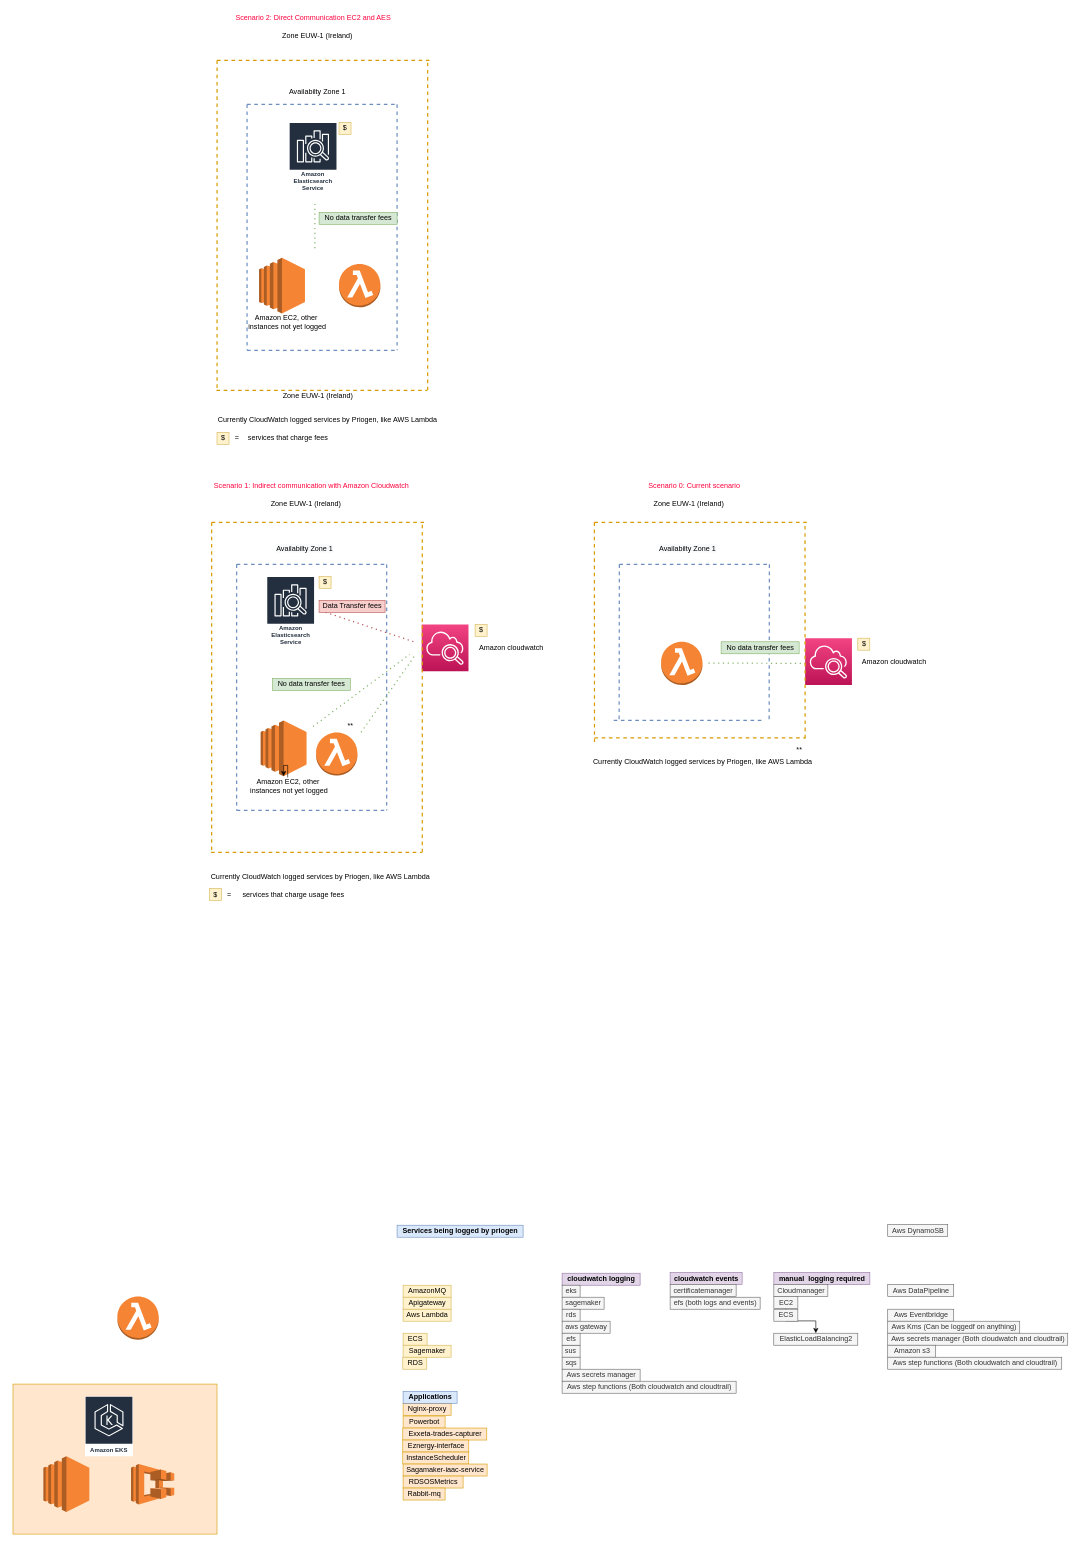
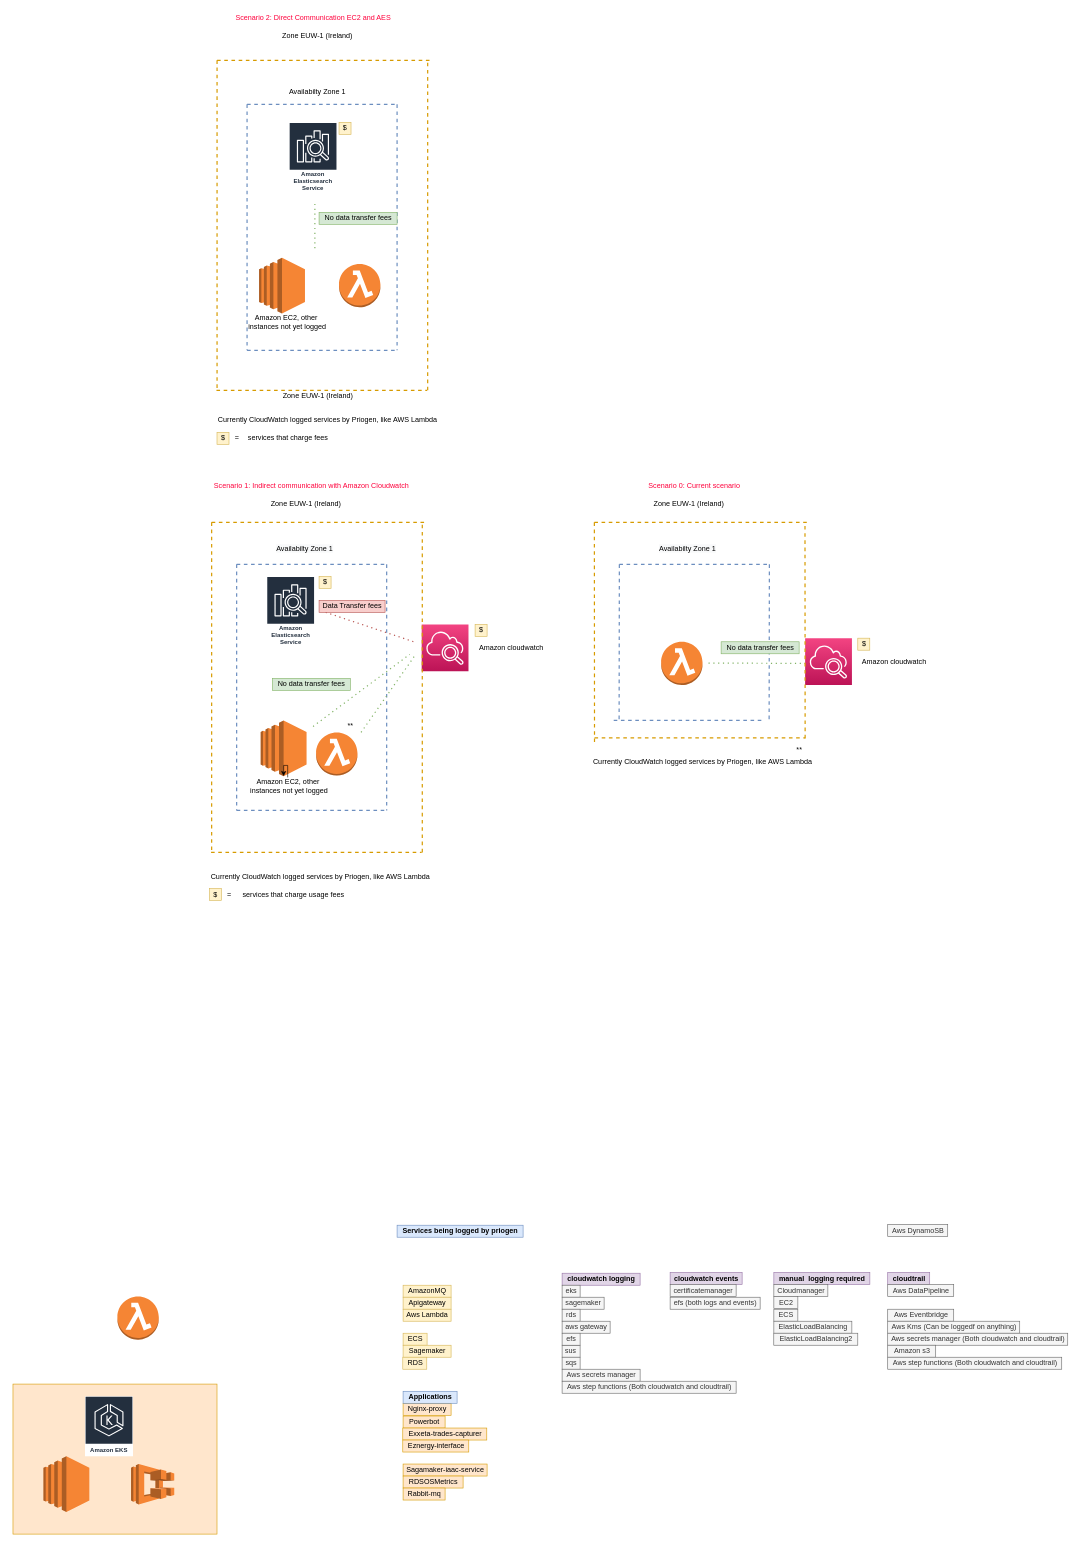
+ <mxCell id="98" value="&lt;b&gt;cloudtrail&lt;/b&gt;" style="text;html=1;align=center;verticalAlign=middle;resizable=0;points=[];autosize=1;strokeColor=#9673a6;fillColor=#e1d5e7;" vertex="1" parent="1"><mxGeometry x="1478.62" y="2120" width="70" height="20" as="geometry" /></mxCell>
- <mxCell id="101" value="" style="edgeStyle=orthogonalEdgeStyle;rounded=0;orthogonalLoop=1;jettySize=auto;html=1;" edge="1" parent="1" source="102" target="113"><mxGeometry relative="1" as="geometry" /></mxCell>
+ <mxCell id="112" value="ElasticLoadBalancing" style="text;html=1;align=center;verticalAlign=middle;resizable=0;points=[];autosize=1;strokeColor=#666666;fillColor=#f5f5f5;fontColor=#333333;" vertex="1" parent="1"><mxGeometry x="1288.87" y="2201.25" width="130" height="20" as="geometry" /></mxCell>
- <mxCell id="91" value="InstanceScheduler&lt;br&gt;" style="text;html=1;align=center;verticalAlign=middle;resizable=0;points=[];autosize=1;strokeColor=#d79b00;fillColor=#ffe6cc;" vertex="1" parent="1"><mxGeometry x="670.5" y="2419.25" width="110" height="20" as="geometry" /></mxCell>
